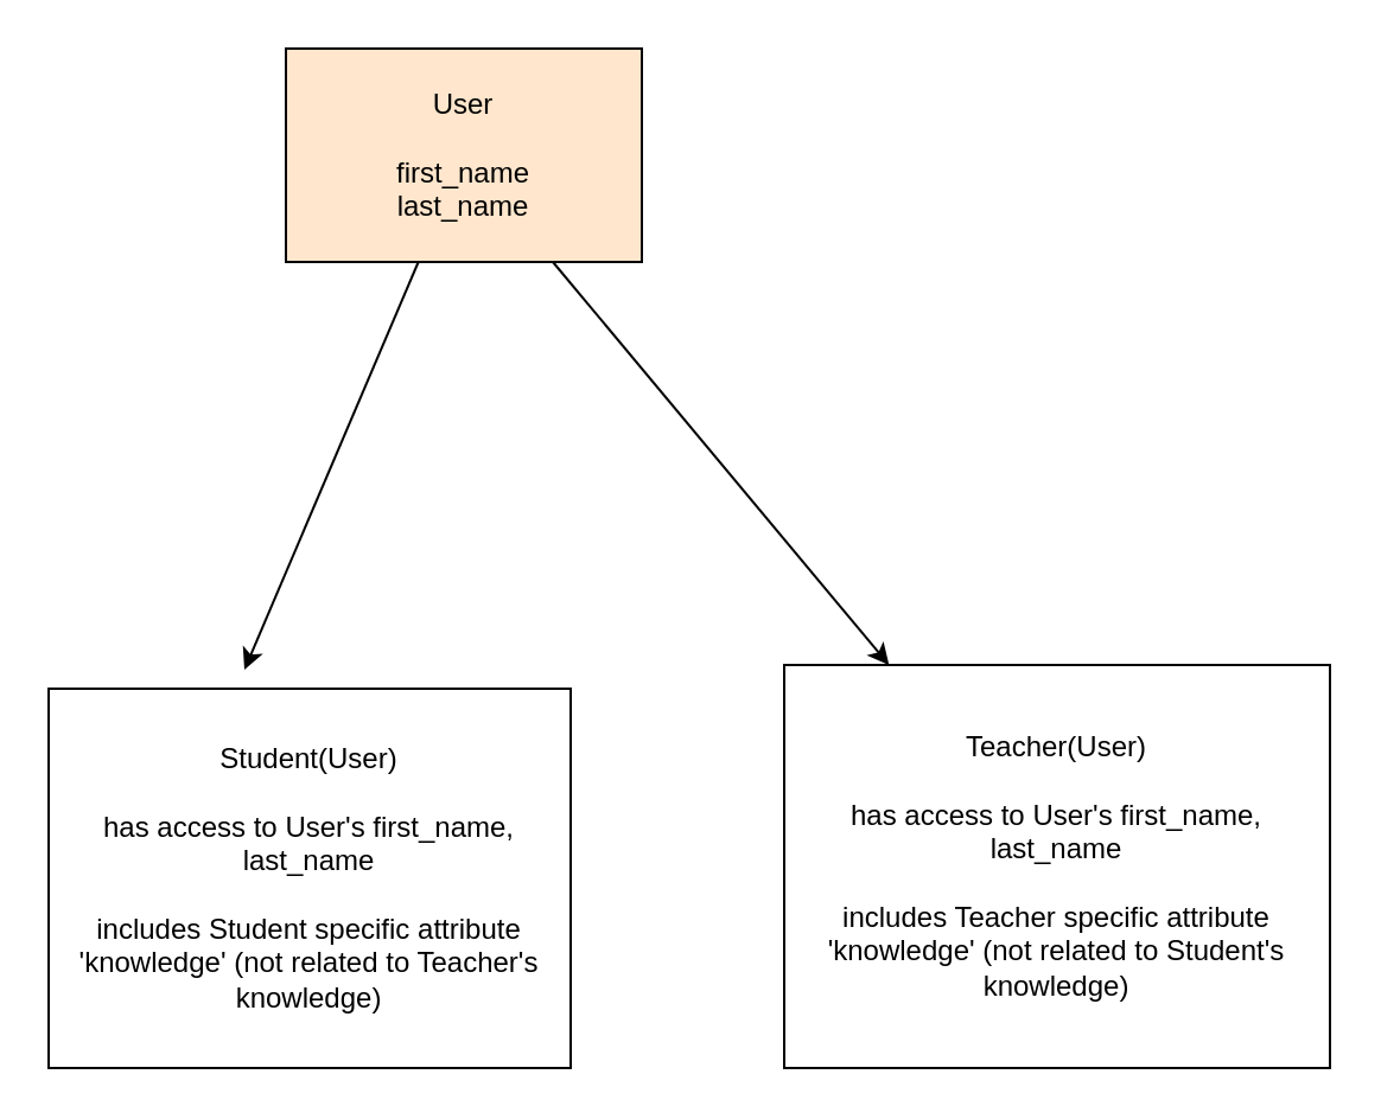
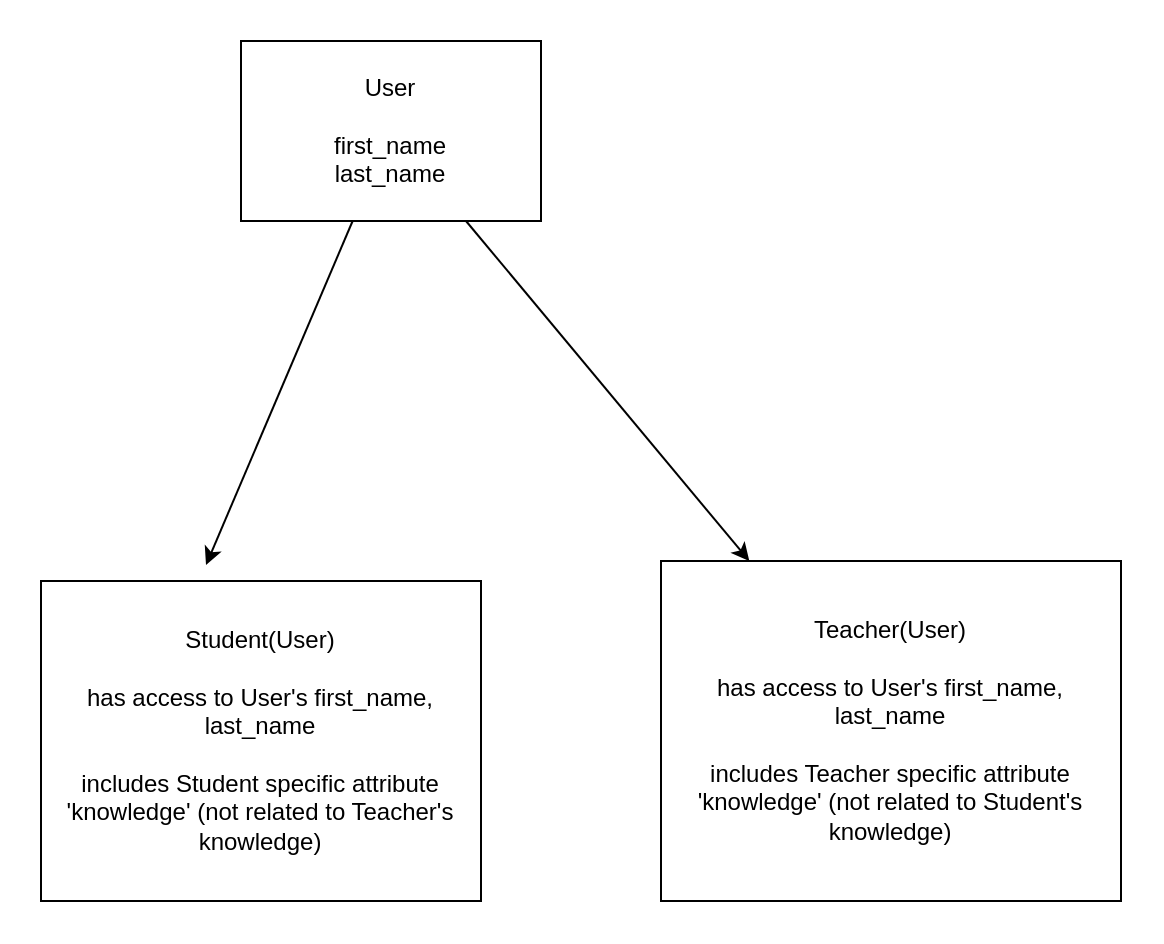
- <mxCell id="4" value="User&lt;br&gt;&lt;br&gt;first_name&lt;br&gt;last_name" style="whiteSpace=wrap;html=1;fillColor=#ffe6cc;" vertex="1" parent="1"><mxGeometry x="120" y="20" width="150" height="90" as="geometry" /></mxCell>
+ <mxCell id="4" value="User&lt;br&gt;&lt;br&gt;first_name&lt;br&gt;last_name" style="whiteSpace=wrap;html=1;" vertex="1" parent="1"><mxGeometry x="120" y="20" width="150" height="90" as="geometry" /></mxCell>
